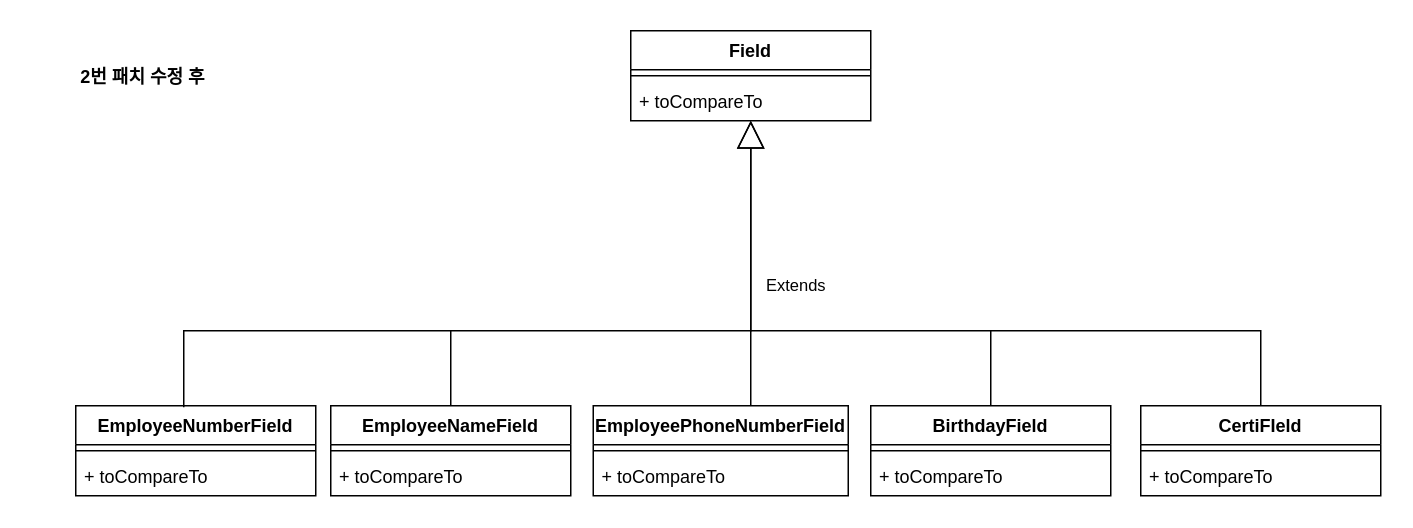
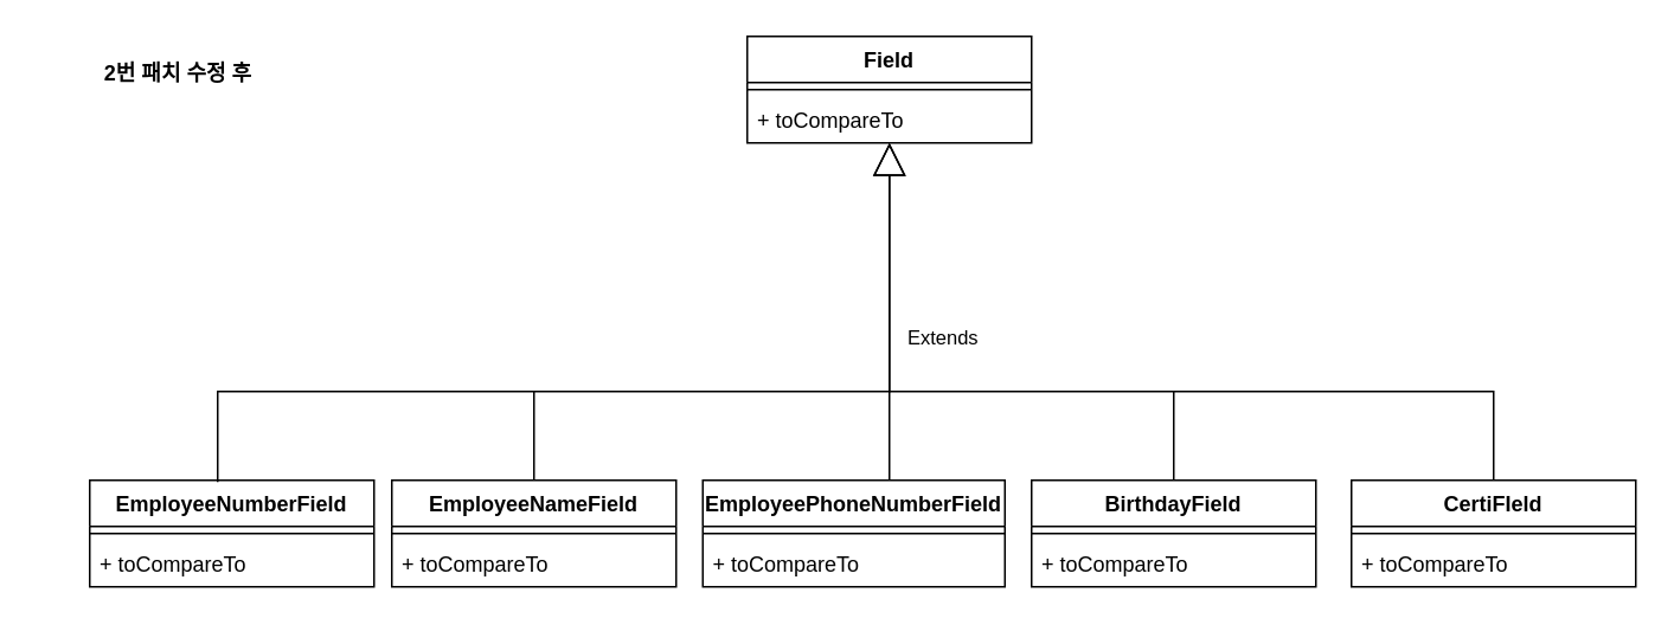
- <mxCell id="12" value="2번 패치 수정 후" style="text;html=1;strokeColor=none;fillColor=none;align=center;verticalAlign=middle;whiteSpace=wrap;rounded=0;fontStyle=1" vertex="1" parent="1"><mxGeometry x="20" y="41" width="150" height="20" as="geometry" /></mxCell>
+ <mxCell id="12" value="2번 패치 수정 후" style="text;html=1;strokeColor=none;fillColor=none;align=center;verticalAlign=middle;whiteSpace=wrap;rounded=0;fontStyle=1" vertex="1" parent="1"><mxGeometry x="25" y="31" width="150" height="20" as="geometry" /></mxCell>
